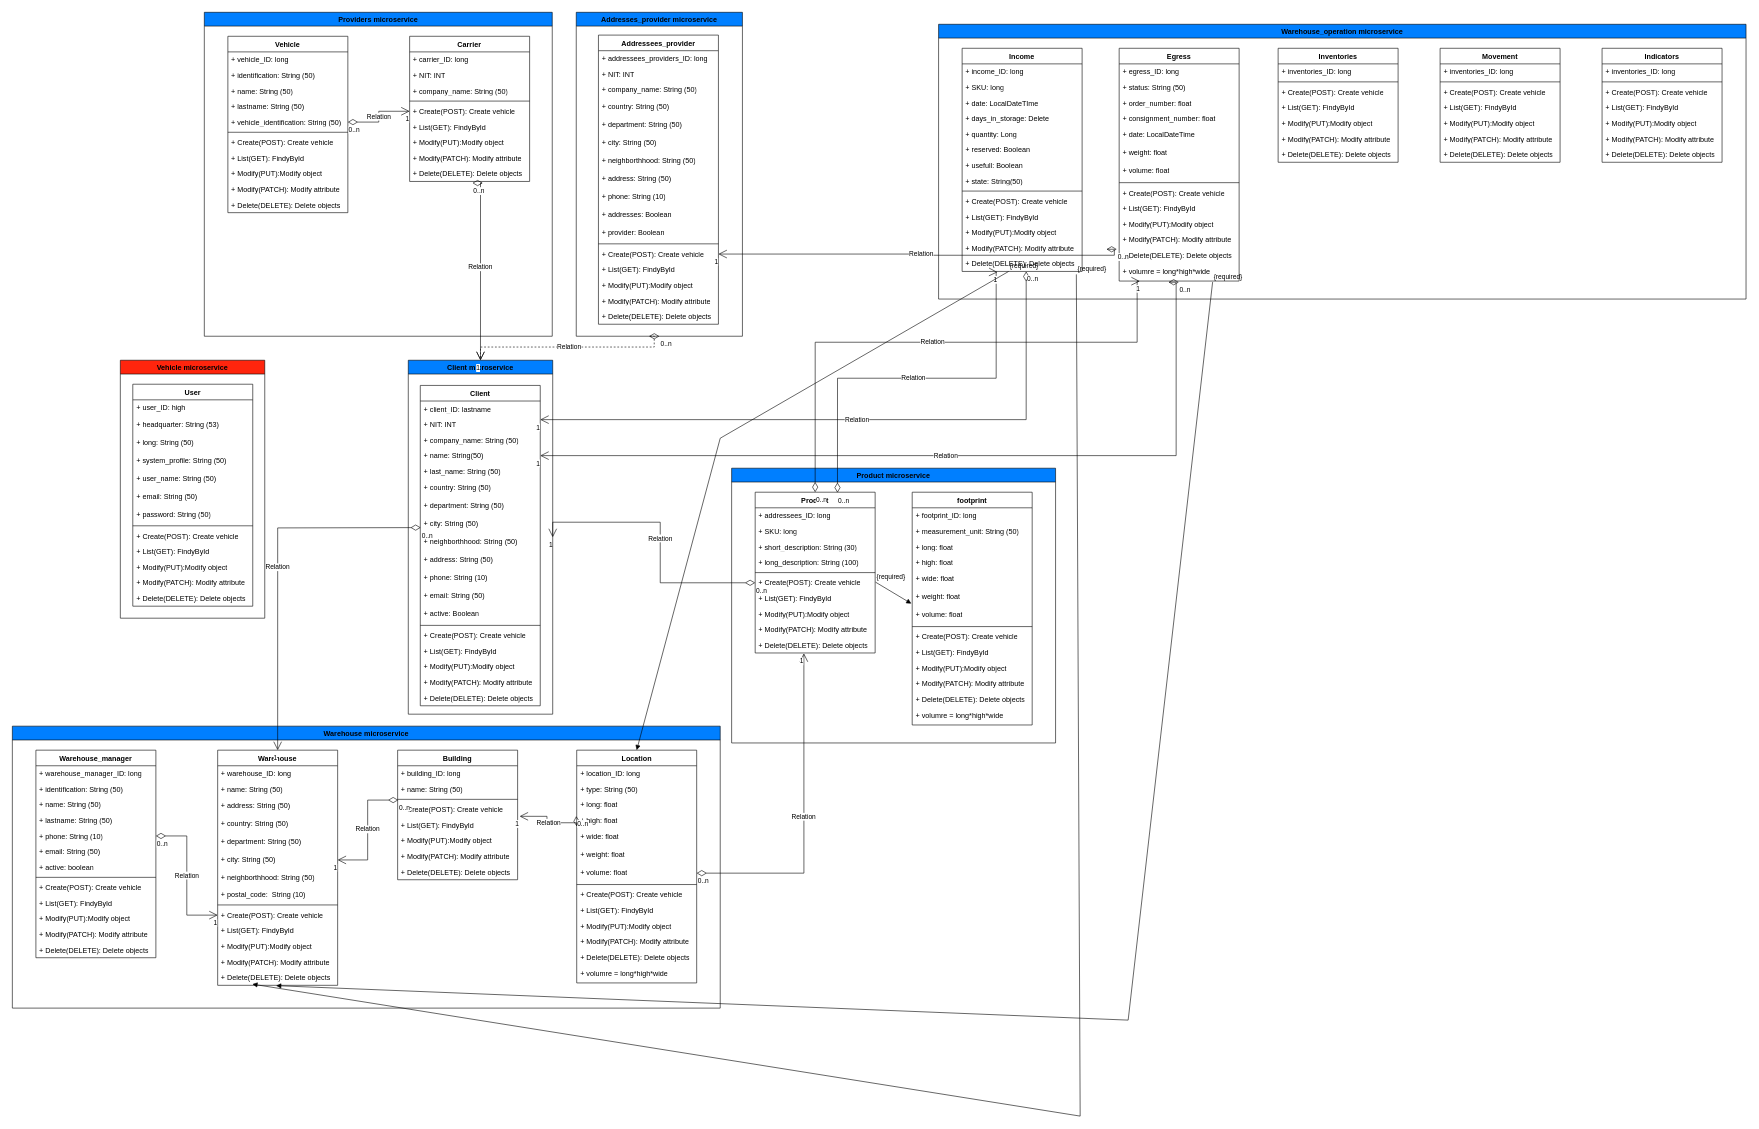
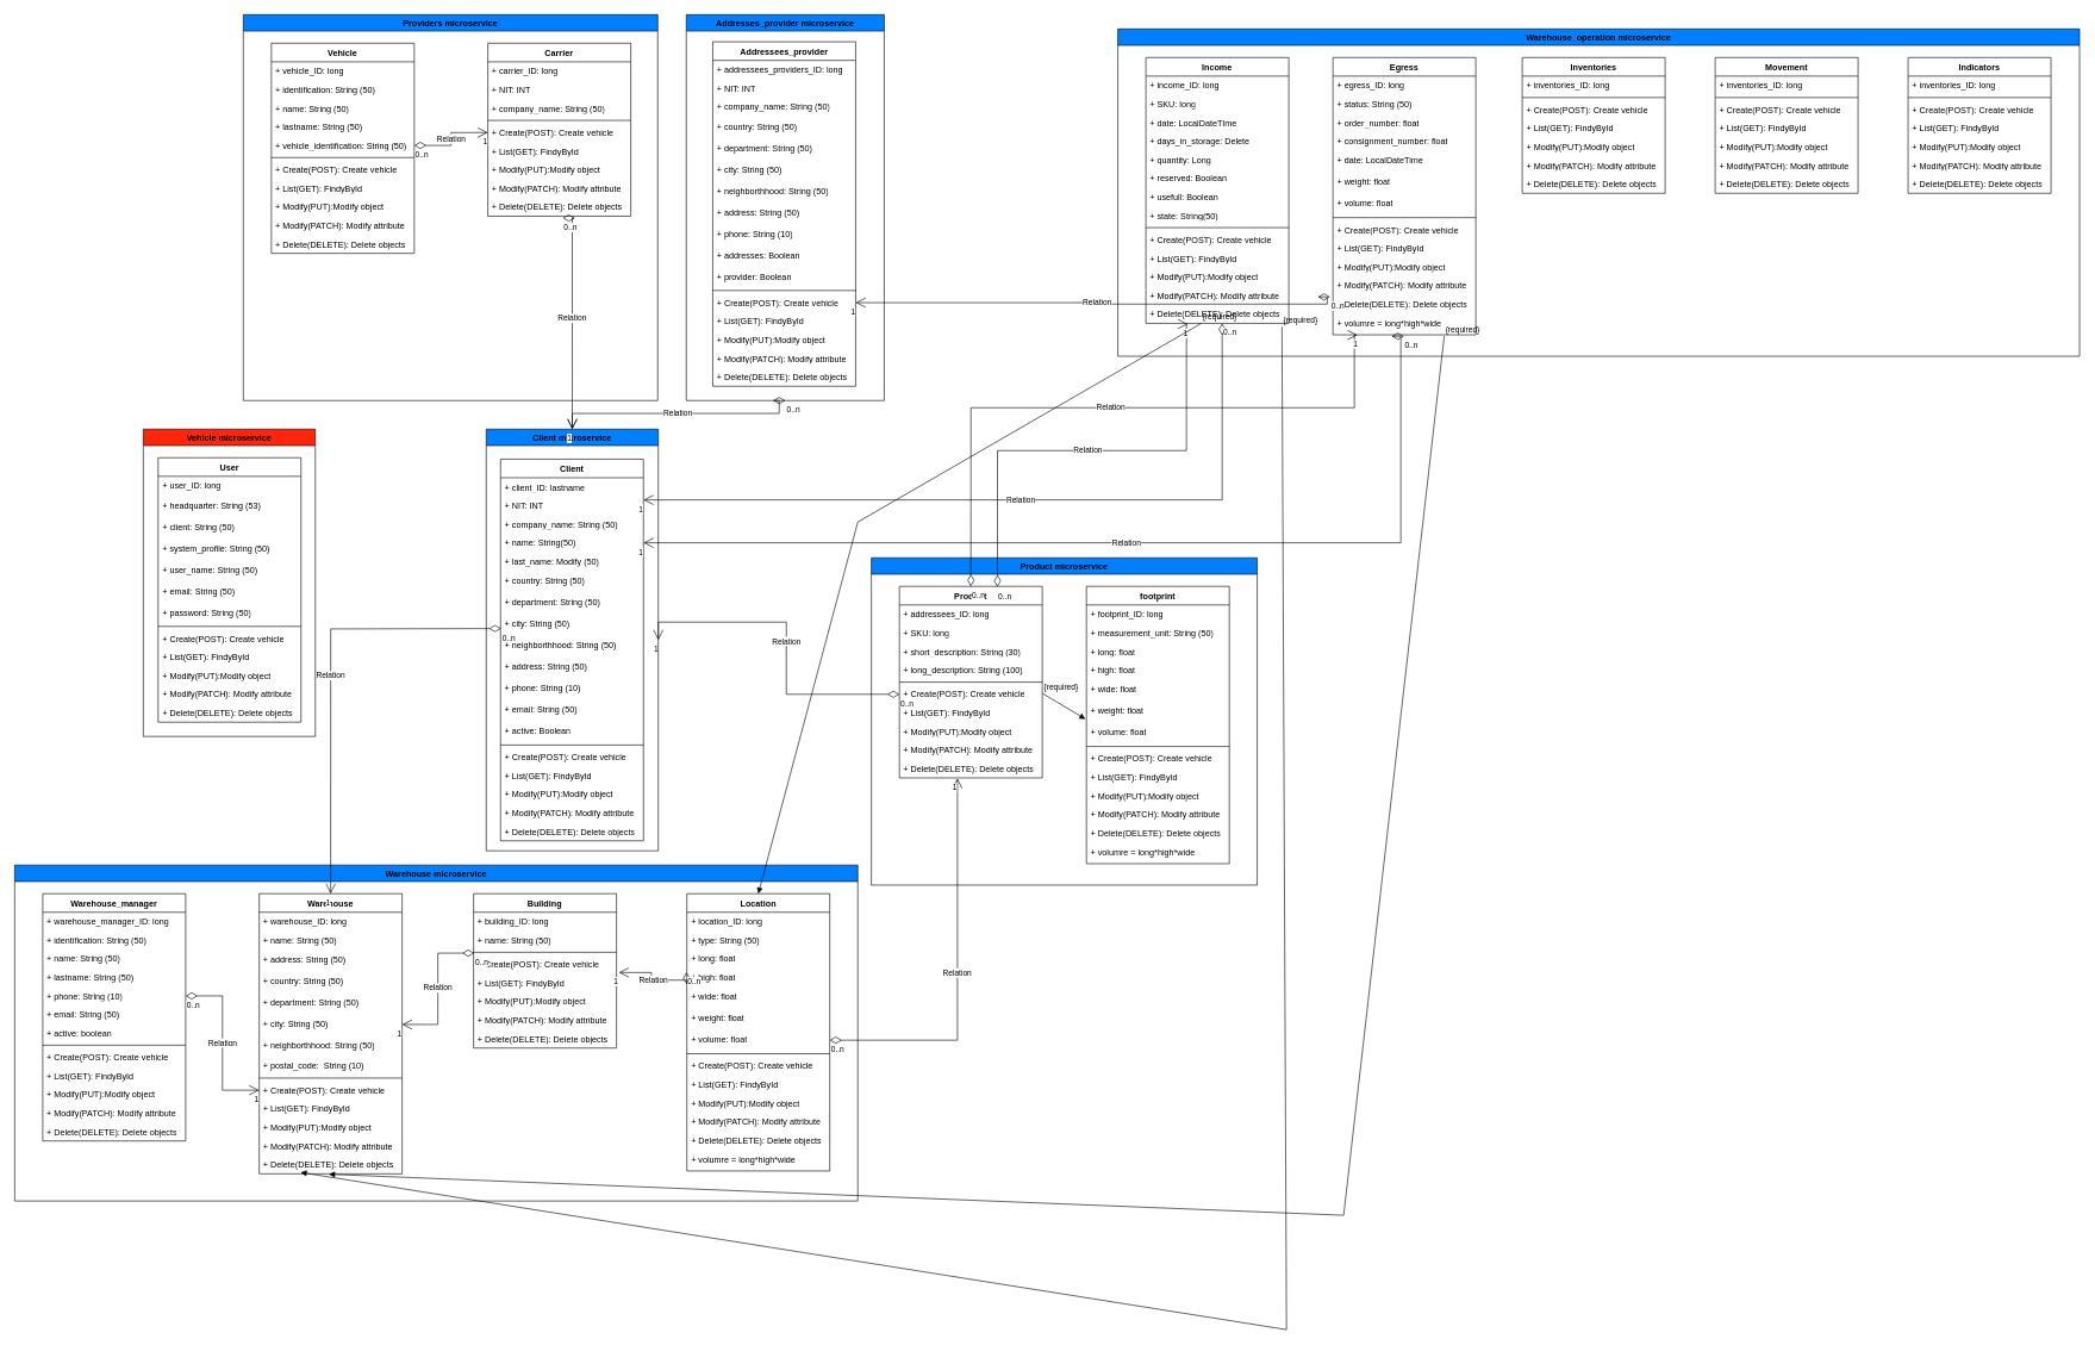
- <mxCell id="152" value="Relation" style="endArrow=open;html=1;endSize=12;startArrow=diamondThin;startSize=14;startFill=0;edgeStyle=orthogonalEdgeStyle;rounded=0;entryX=0.5;entryY=0;entryDx=0;entryDy=0;exitX=0.5;exitY=1;exitDx=0;exitDy=0;dashed=1;" parent="1" source="155" target="128" edge="1"><mxGeometry relative="1" as="geometry"><mxPoint x="1410" y="578" as="sourcePoint" /><mxPoint x="809.995" y="588" as="targetPoint" /><Array as="points"><mxPoint x="1090" y="560" /><mxPoint x="1090" y="578" /><mxPoint x="800" y="578" /></Array></mxGeometry></mxCell>
+ <mxCell id="152" value="Relation" style="endArrow=open;html=1;endSize=12;startArrow=diamondThin;startSize=14;startFill=0;edgeStyle=orthogonalEdgeStyle;rounded=0;entryX=0.5;entryY=0;entryDx=0;entryDy=0;exitX=0.5;exitY=1;exitDx=0;exitDy=0;" parent="1" source="155" target="128" edge="1"><mxGeometry relative="1" as="geometry"><mxPoint x="1410" y="578" as="sourcePoint" /><mxPoint x="809.995" y="588" as="targetPoint" /><Array as="points"><mxPoint x="1090" y="560" /><mxPoint x="1090" y="578" /><mxPoint x="800" y="578" /></Array></mxGeometry></mxCell>
- <mxCell id="176" value="+ user_ID: high" style="text;strokeColor=none;fillColor=none;align=left;verticalAlign=top;spacingLeft=4;spacingRight=4;overflow=hidden;rotatable=0;points=[[0,0.5],[1,0.5]];portConstraint=eastwest;whiteSpace=wrap;html=1;" parent="175" vertex="1"><mxGeometry y="26" width="200" height="26" as="geometry" /></mxCell>
+ <mxCell id="176" value="+ user_ID: long" style="text;strokeColor=none;fillColor=none;align=left;verticalAlign=top;spacingLeft=4;spacingRight=4;overflow=hidden;rotatable=0;points=[[0,0.5],[1,0.5]];portConstraint=eastwest;whiteSpace=wrap;html=1;" parent="175" vertex="1"><mxGeometry y="26" width="200" height="26" as="geometry" /></mxCell>
- <mxCell id="178" value="+ long: String (50)" style="text;strokeColor=none;fillColor=none;align=left;verticalAlign=middle;spacingLeft=4;spacingRight=4;overflow=hidden;points=[[0,0.5],[1,0.5]];portConstraint=eastwest;rotatable=0;whiteSpace=wrap;html=1;" parent="175" vertex="1"><mxGeometry y="82" width="200" height="30" as="geometry" /></mxCell>
+ <mxCell id="178" value="+ client: String (50)" style="text;strokeColor=none;fillColor=none;align=left;verticalAlign=middle;spacingLeft=4;spacingRight=4;overflow=hidden;points=[[0,0.5],[1,0.5]];portConstraint=eastwest;rotatable=0;whiteSpace=wrap;html=1;" parent="175" vertex="1"><mxGeometry y="82" width="200" height="30" as="geometry" /></mxCell>
- <mxCell id="134" value="+ last_name: String (50)" style="text;strokeColor=none;fillColor=none;align=left;verticalAlign=top;spacingLeft=4;spacingRight=4;overflow=hidden;rotatable=0;points=[[0,0.5],[1,0.5]];portConstraint=eastwest;whiteSpace=wrap;html=1;" parent="129" vertex="1"><mxGeometry y="130" width="200" height="26" as="geometry" /></mxCell>
+ <mxCell id="134" value="+ last_name: Modify (50)" style="text;strokeColor=none;fillColor=none;align=left;verticalAlign=top;spacingLeft=4;spacingRight=4;overflow=hidden;rotatable=0;points=[[0,0.5],[1,0.5]];portConstraint=eastwest;whiteSpace=wrap;html=1;" parent="129" vertex="1"><mxGeometry y="130" width="200" height="26" as="geometry" /></mxCell>
